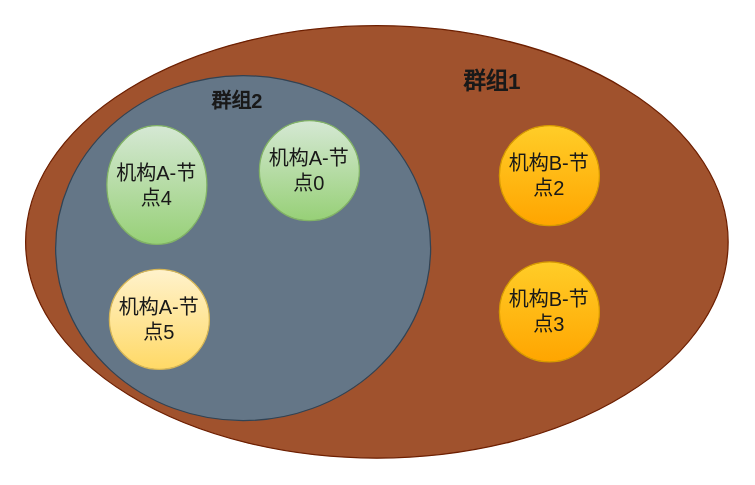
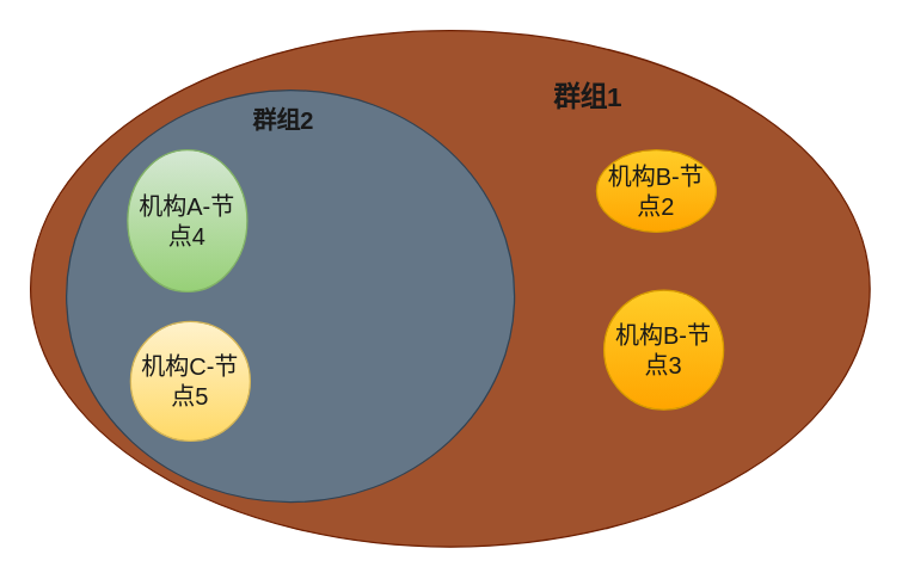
- <mxCell id="6" value="&lt;font color=&quot;#191919&quot;&gt;机构A-节点0&lt;/font&gt;" style="ellipse;whiteSpace=wrap;html=1;aspect=fixed;fontSize=16;gradientColor=#97d077;fillColor=#d5e8d4;strokeColor=#82b366;" vertex="1" parent="1"><mxGeometry x="207" y="96" width="80" height="80" as="geometry" /></mxCell>
- <mxCell id="9" value="&lt;font color=&quot;#191919&quot;&gt;机构B-节点2&lt;/font&gt;" style="ellipse;whiteSpace=wrap;html=1;aspect=fixed;fontSize=16;gradientColor=#ffa500;fillColor=#ffcd28;strokeColor=#d79b00;" vertex="1" parent="1"><mxGeometry x="399" y="100" width="80" height="80" as="geometry" /></mxCell>
+ <mxCell id="9" value="&lt;font color=&quot;#191919&quot;&gt;机构B-节点2&lt;/font&gt;" style="ellipse;whiteSpace=wrap;html=1;aspect=fixed;fontSize=16;gradientColor=#ffa500;fillColor=#ffcd28;strokeColor=#d79b00;" vertex="1" parent="1"><mxGeometry x="399" y="100" width="80" height="55" as="geometry" /></mxCell>
- <mxCell id="10" value="&lt;font color=&quot;#191919&quot;&gt;机构B-节点3&lt;/font&gt;" style="ellipse;whiteSpace=wrap;html=1;aspect=fixed;fontSize=16;gradientColor=#ffa500;fillColor=#ffcd28;strokeColor=#d79b00;" vertex="1" parent="1"><mxGeometry x="399" y="209" width="80" height="80" as="geometry" /></mxCell>
+ <mxCell id="10" value="&lt;font color=&quot;#191919&quot;&gt;机构B-节点3&lt;/font&gt;" style="ellipse;whiteSpace=wrap;html=1;aspect=fixed;fontSize=16;gradientColor=#ffa500;fillColor=#ffcd28;strokeColor=#d79b00;" vertex="1" parent="1"><mxGeometry x="404" y="194" width="80" height="80" as="geometry" /></mxCell>
- <mxCell id="7" value="&lt;font color=&quot;#191919&quot;&gt;机构A-节点5&lt;/font&gt;" style="ellipse;whiteSpace=wrap;html=1;aspect=fixed;fontSize=16;gradientColor=#ffd966;fillColor=#fff2cc;strokeColor=#d6b656;" vertex="1" parent="1"><mxGeometry x="87" y="215" width="80" height="80" as="geometry" /></mxCell>
+ <mxCell id="7" value="&lt;font color=&quot;#191919&quot;&gt;机构C-节点5&lt;/font&gt;" style="ellipse;whiteSpace=wrap;html=1;aspect=fixed;fontSize=16;gradientColor=#ffd966;fillColor=#fff2cc;strokeColor=#d6b656;" vertex="1" parent="1"><mxGeometry x="87" y="215" width="80" height="80" as="geometry" /></mxCell>
